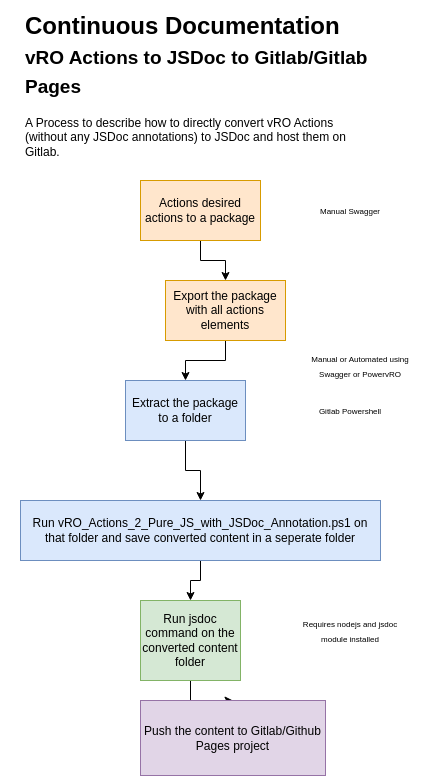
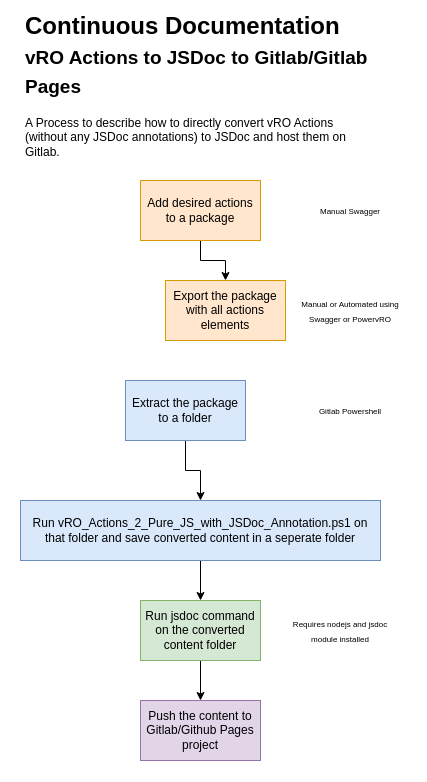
- <mxCell id="15" value="Actions desired actions to a package" style="rounded=0;whiteSpace=wrap;html=1;fillColor=#ffe6cc;strokeColor=#d79b00;" vertex="1" parent="1"><mxGeometry x="140" y="180" width="120" height="60" as="geometry" /></mxCell>
+ <mxCell id="15" value="Add desired actions to a package" style="rounded=0;whiteSpace=wrap;html=1;fillColor=#ffe6cc;strokeColor=#d79b00;" vertex="1" parent="1"><mxGeometry x="140" y="180" width="120" height="60" as="geometry" /></mxCell>
- <mxCell id="4" style="edgeStyle=orthogonalEdgeStyle;rounded=0;orthogonalLoop=1;jettySize=auto;html=1;exitX=0.5;exitY=1;exitDx=0;exitDy=0;entryX=0.5;entryY=0;entryDx=0;entryDy=0;fontSize=8;" edge="1" parent="1" source="5" target="3"><mxGeometry relative="1" as="geometry" /></mxCell>
- <mxCell id="9" value="&lt;font style=&quot;font-size: 8px&quot;&gt;Manual or Automated using Swagger or PowervRO&lt;/font&gt;" style="text;html=1;strokeColor=none;fillColor=none;align=center;verticalAlign=middle;whiteSpace=wrap;rounded=0;" vertex="1" parent="1"><mxGeometry x="305" y="350" width="110" height="30" as="geometry" /></mxCell>
+ <mxCell id="9" value="&lt;font style=&quot;font-size: 8px&quot;&gt;Manual or Automated using Swagger or PowervRO&lt;/font&gt;" style="text;html=1;strokeColor=none;fillColor=none;align=center;verticalAlign=middle;whiteSpace=wrap;rounded=0;" vertex="1" parent="1"><mxGeometry x="295" y="295" width="110" height="30" as="geometry" /></mxCell>
- <mxCell id="13" value="&lt;font style=&quot;font-size: 8px&quot;&gt;Requires nodejs and jsdoc module installed&lt;/font&gt;" style="text;html=1;strokeColor=none;fillColor=none;align=center;verticalAlign=middle;whiteSpace=wrap;rounded=0;" vertex="1" parent="1"><mxGeometry x="295" y="615" width="110" height="30" as="geometry" /></mxCell>
+ <mxCell id="13" value="&lt;font style=&quot;font-size: 8px&quot;&gt;Requires nodejs and jsdoc module installed&lt;/font&gt;" style="text;html=1;strokeColor=none;fillColor=none;align=center;verticalAlign=middle;whiteSpace=wrap;rounded=0;" vertex="1" parent="1"><mxGeometry x="285" y="615" width="110" height="30" as="geometry" /></mxCell>
- <mxCell id="12" value="Run jsdoc command on the converted content folder" style="rounded=0;whiteSpace=wrap;html=1;fillColor=#d5e8d4;strokeColor=#82b366;" vertex="1" parent="1"><mxGeometry x="140" y="600" width="100" height="80" as="geometry" /></mxCell>
+ <mxCell id="12" value="Run jsdoc command on the converted content folder" style="rounded=0;whiteSpace=wrap;html=1;fillColor=#d5e8d4;strokeColor=#82b366;" vertex="1" parent="1"><mxGeometry x="140" y="600" width="120" height="60" as="geometry" /></mxCell>
- <mxCell id="17" value="Push the content to Gitlab/Github Pages project" style="rounded=0;whiteSpace=wrap;html=1;fillColor=#e1d5e7;strokeColor=#9673a6;" vertex="1" parent="1"><mxGeometry x="140" y="700" width="185" height="75" as="geometry" /></mxCell>
+ <mxCell id="17" value="Push the content to Gitlab/Github Pages project" style="rounded=0;whiteSpace=wrap;html=1;fillColor=#e1d5e7;strokeColor=#9673a6;" vertex="1" parent="1"><mxGeometry x="140" y="700" width="120" height="60" as="geometry" /></mxCell>
